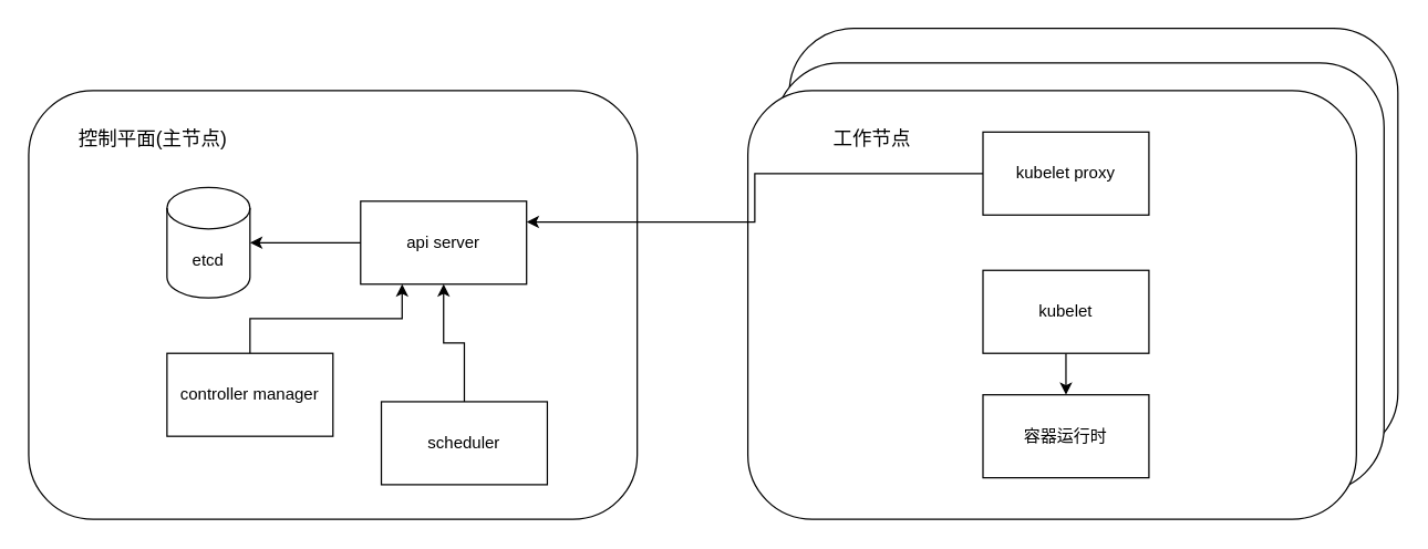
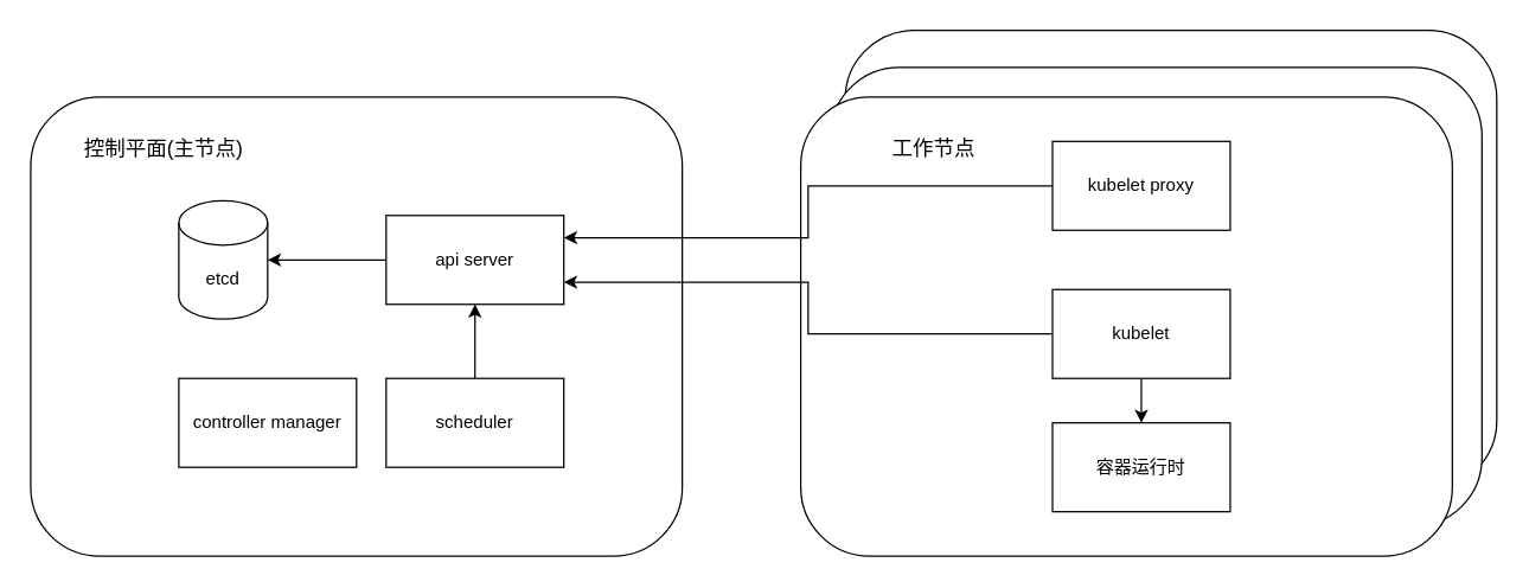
+ <mxCell id="18" style="edgeStyle=orthogonalEdgeStyle;rounded=0;orthogonalLoop=1;jettySize=auto;html=1;exitX=0;exitY=0.5;exitDx=0;exitDy=0;entryX=1;entryY=0.75;entryDx=0;entryDy=0;elbow=vertical;" edge="1" parent="1" source="19" target="6"><mxGeometry relative="1" as="geometry" /></mxCell>
- <mxCell id="8" style="edgeStyle=orthogonalEdgeStyle;rounded=0;orthogonalLoop=1;jettySize=auto;html=1;exitX=0.5;exitY=0;exitDx=0;exitDy=0;entryX=0.25;entryY=1;entryDx=0;entryDy=0;" edge="1" parent="1" source="9" target="6"><mxGeometry relative="1" as="geometry" /></mxCell>
- <mxCell id="11" value="scheduler" style="rounded=0;whiteSpace=wrap;html=1;" vertex="1" parent="1"><mxGeometry x="275" y="290" width="120" height="60" as="geometry" /></mxCell>
+ <mxCell id="11" value="scheduler" style="rounded=0;whiteSpace=wrap;html=1;" vertex="1" parent="1"><mxGeometry x="260" y="255" width="120" height="60" as="geometry" /></mxCell>
